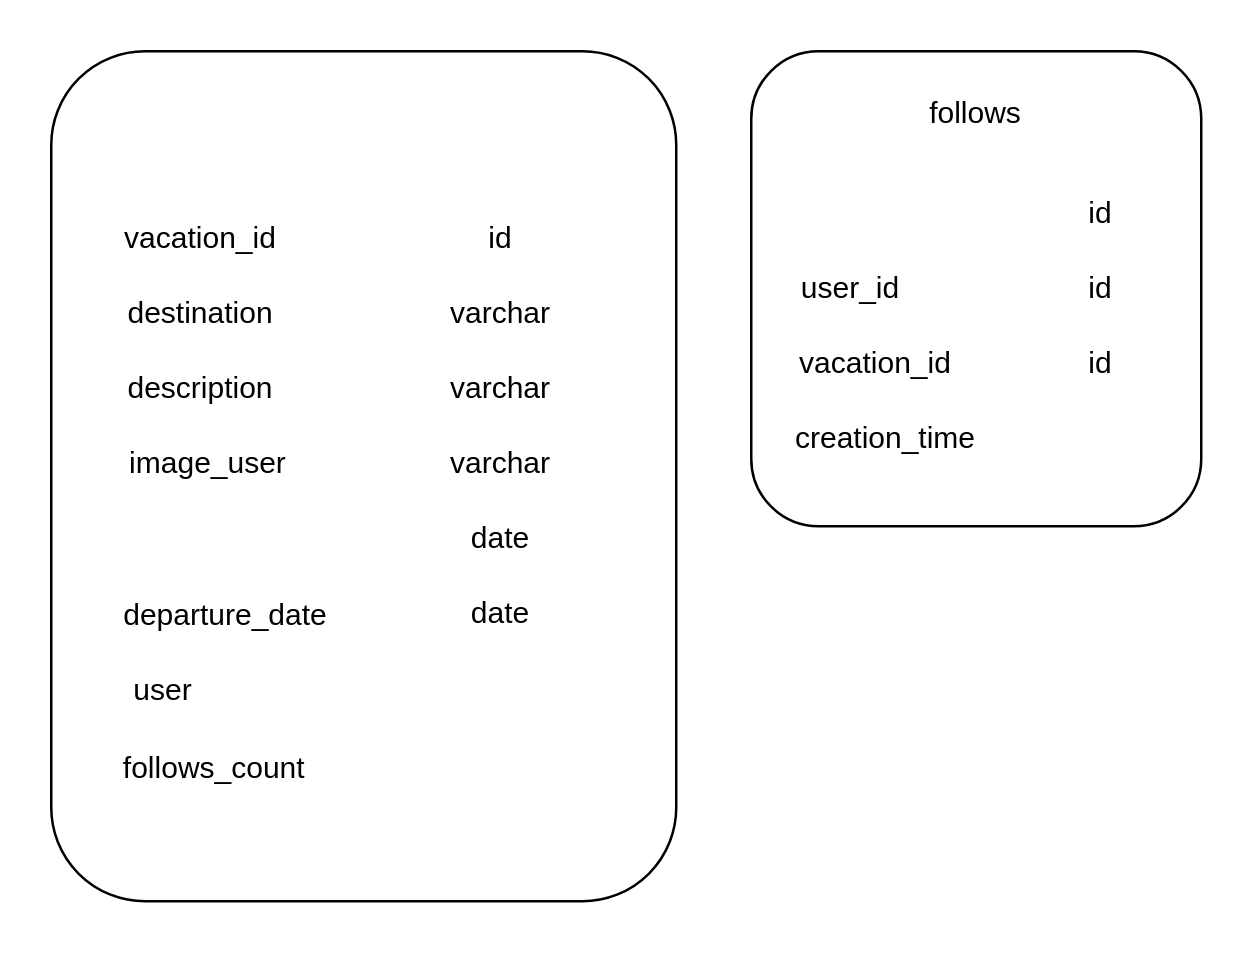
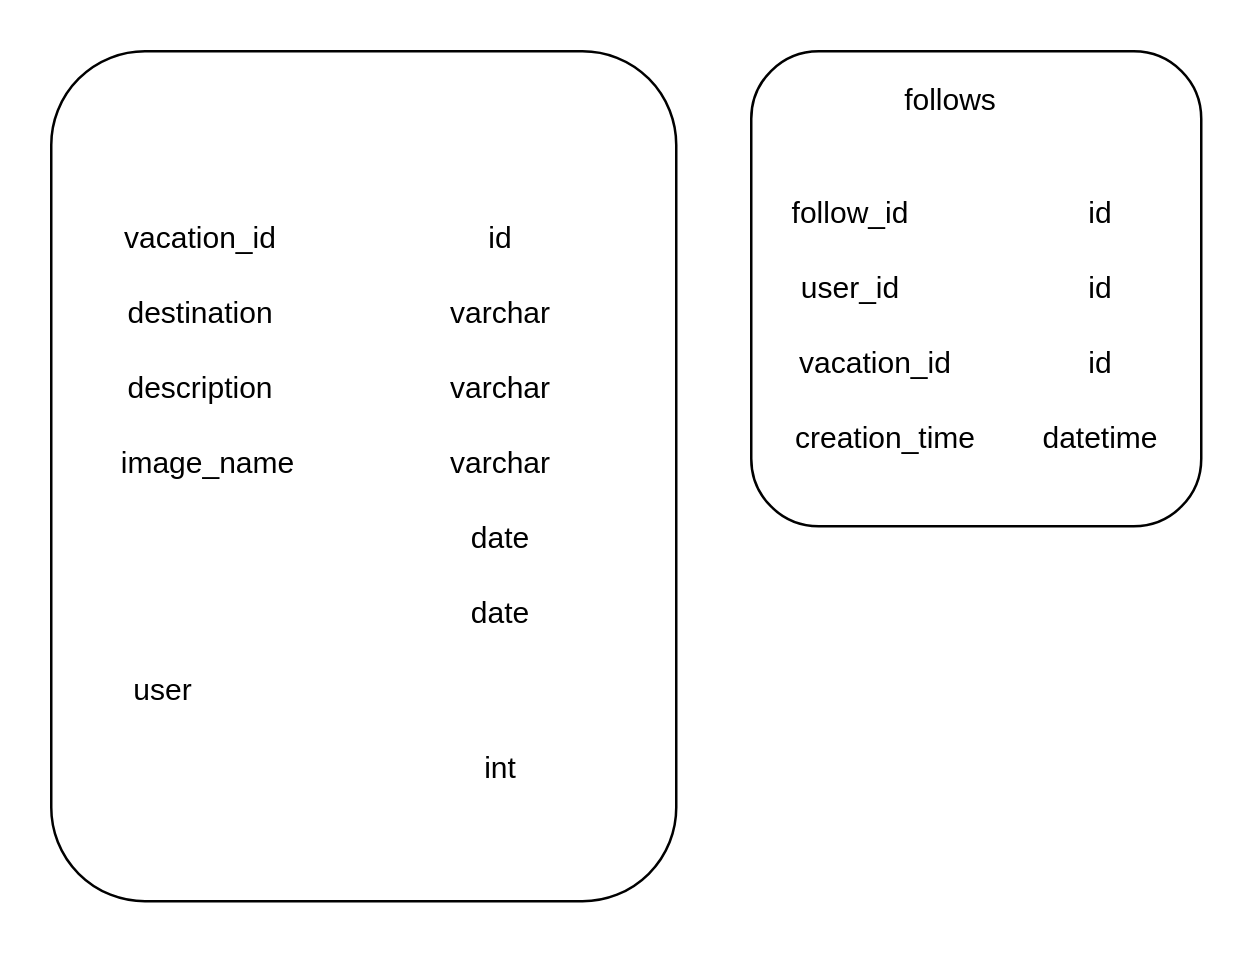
- <mxCell id="18" value="follows" style="text;html=1;strokeColor=none;fillColor=none;align=center;verticalAlign=middle;whiteSpace=wrap;rounded=0;" vertex="1" parent="1"><mxGeometry x="360" y="30" width="60" height="30" as="geometry" /></mxCell>
+ <mxCell id="18" value="follows" style="text;html=1;strokeColor=none;fillColor=none;align=center;verticalAlign=middle;whiteSpace=wrap;rounded=0;" vertex="1" parent="1"><mxGeometry x="350" y="25" width="60" height="30" as="geometry" /></mxCell>
+ <mxCell id="19" value="follow_id" style="text;html=1;strokeColor=none;fillColor=none;align=center;verticalAlign=middle;whiteSpace=wrap;rounded=0;" vertex="1" parent="1"><mxGeometry x="310" y="70" width="60" height="30" as="geometry" /></mxCell>
+ <mxCell id="24" value="datetime" style="text;html=1;strokeColor=none;fillColor=none;align=center;verticalAlign=middle;whiteSpace=wrap;rounded=0;" vertex="1" parent="1"><mxGeometry x="410" y="160" width="60" height="30" as="geometry" /></mxCell>
- <mxCell id="6" value="image_user" style="text;html=1;strokeColor=none;fillColor=none;align=center;verticalAlign=middle;whiteSpace=wrap;rounded=0;" vertex="1" parent="1"><mxGeometry x="42.5" y="170" width="80" height="30" as="geometry" /></mxCell>
+ <mxCell id="6" value="image_name" style="text;html=1;strokeColor=none;fillColor=none;align=center;verticalAlign=middle;whiteSpace=wrap;rounded=0;" vertex="1" parent="1"><mxGeometry x="42.5" y="170" width="80" height="30" as="geometry" /></mxCell>
- <mxCell id="7" value="departure_date" style="text;html=1;strokeColor=none;fillColor=none;align=center;verticalAlign=middle;whiteSpace=wrap;rounded=0;" vertex="1" parent="1"><mxGeometry x="40" y="231" width="100" height="30" as="geometry" /></mxCell>
- <mxCell id="9" value="follows_count" style="text;html=1;strokeColor=none;fillColor=none;align=center;verticalAlign=middle;whiteSpace=wrap;rounded=0;" vertex="1" parent="1"><mxGeometry x="42.5" y="292" width="85" height="30" as="geometry" /></mxCell>
+ <mxCell id="16" value="int" style="text;html=1;strokeColor=none;fillColor=none;align=center;verticalAlign=middle;whiteSpace=wrap;rounded=0;" vertex="1" parent="1"><mxGeometry x="170" y="292" width="60" height="30" as="geometry" /></mxCell>
